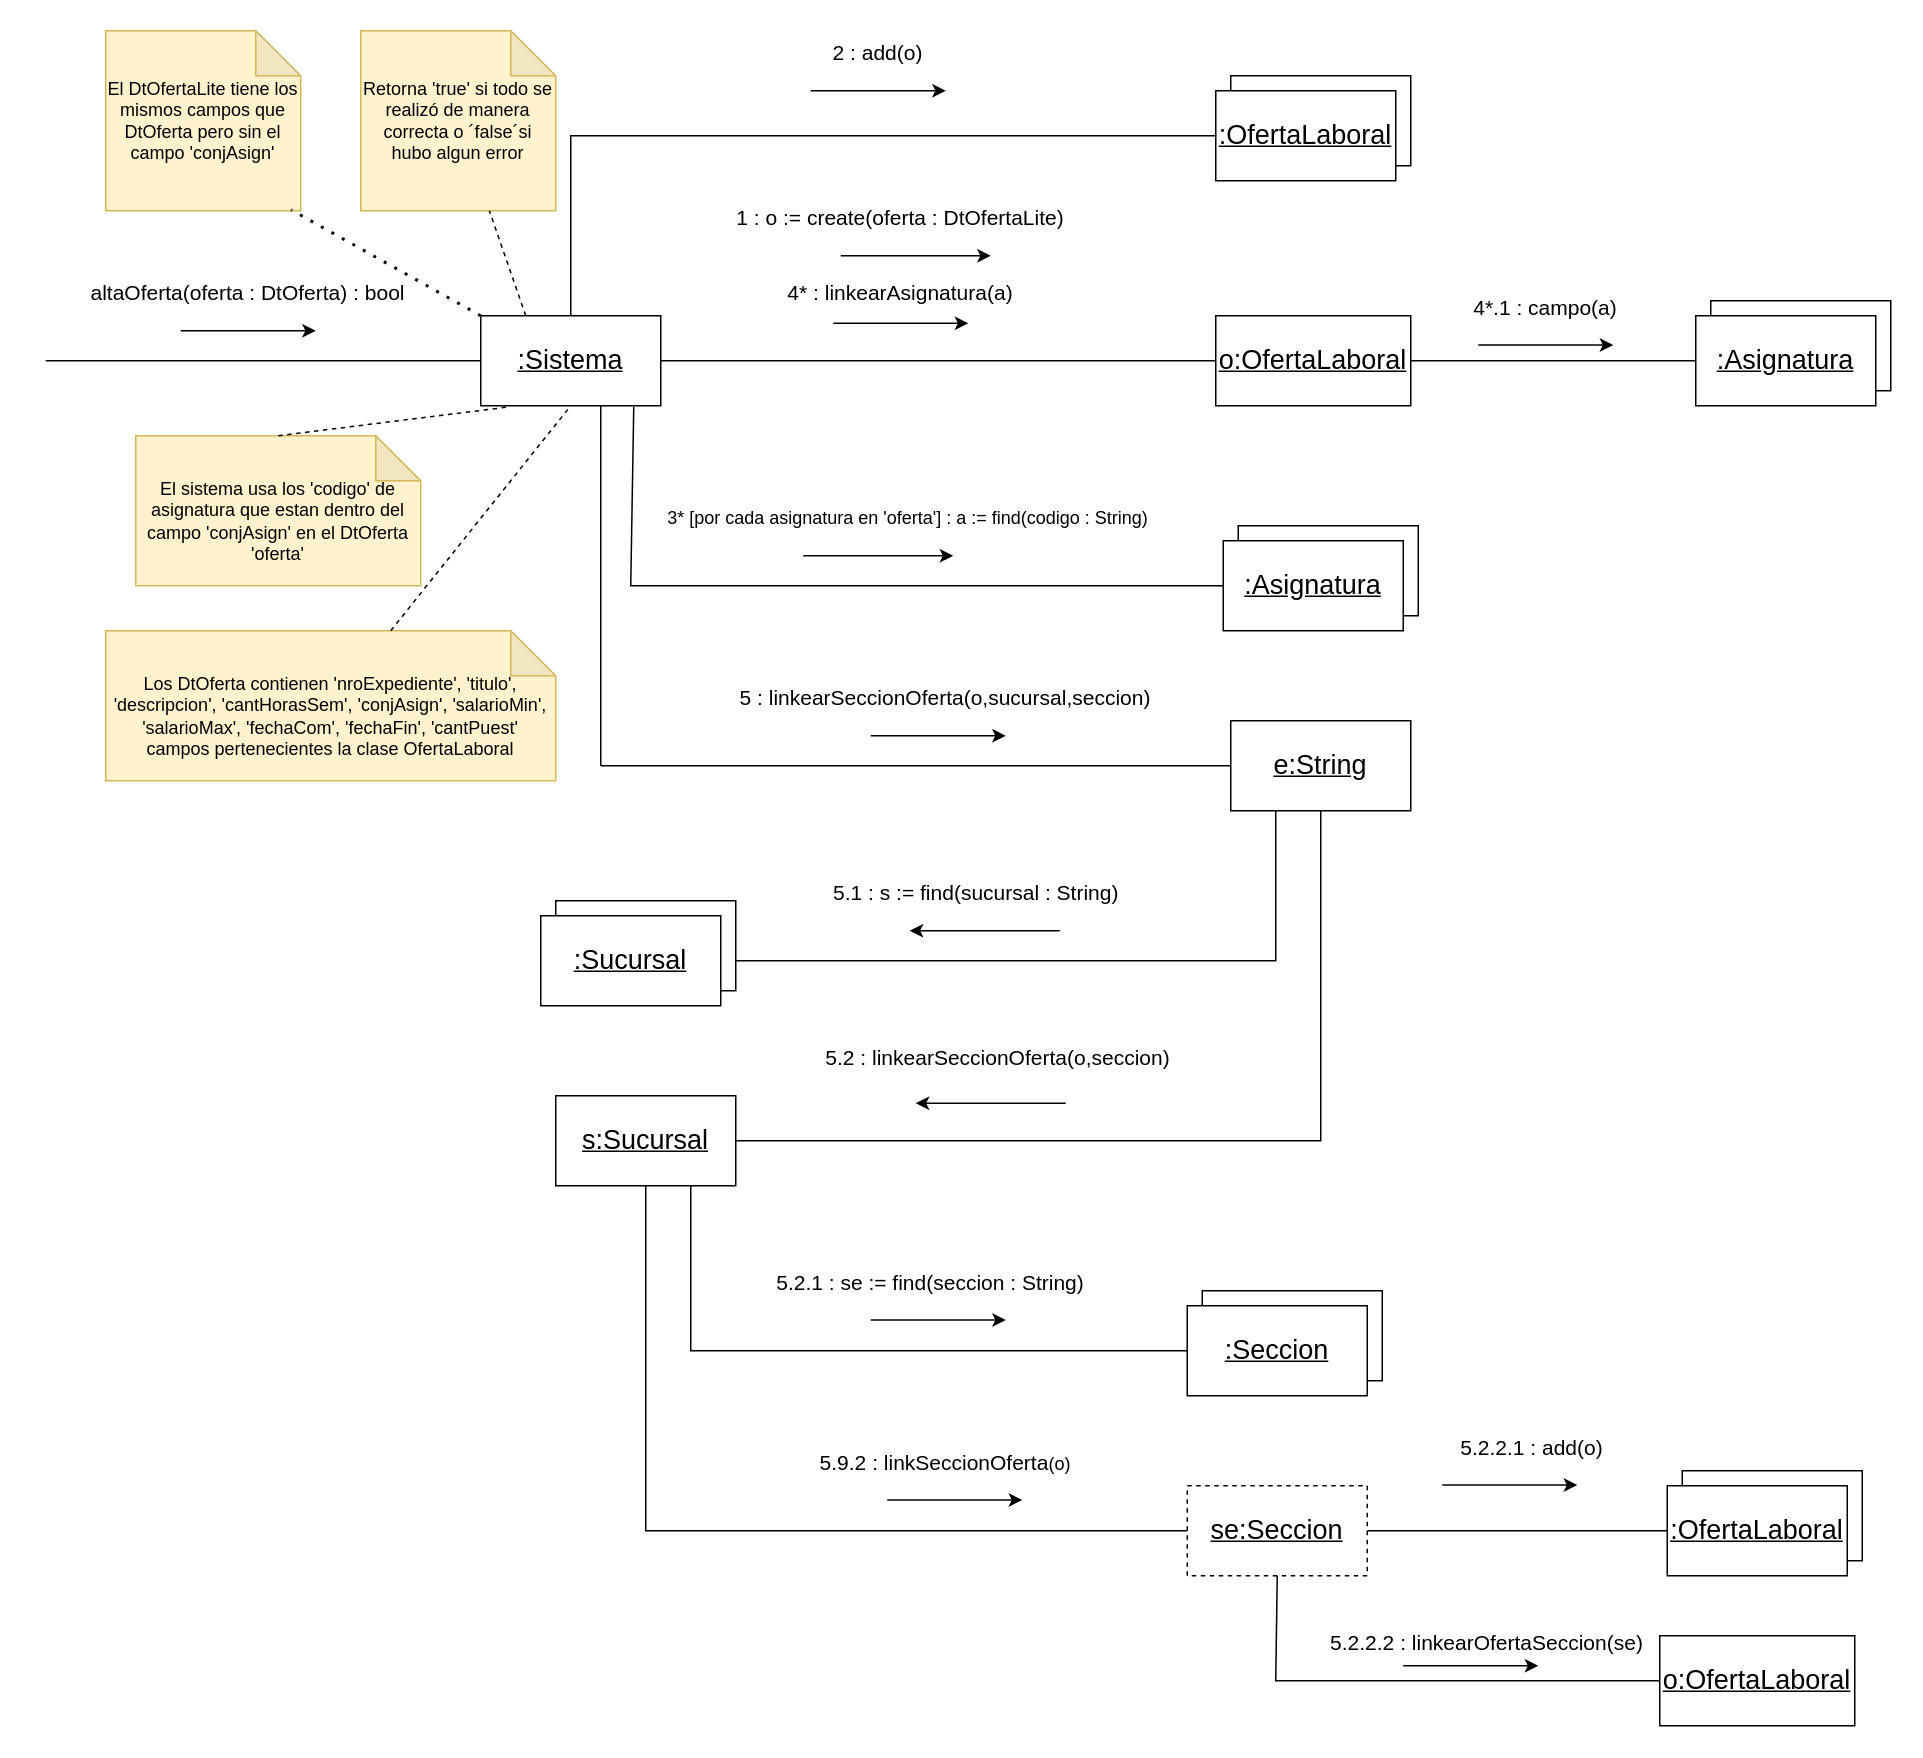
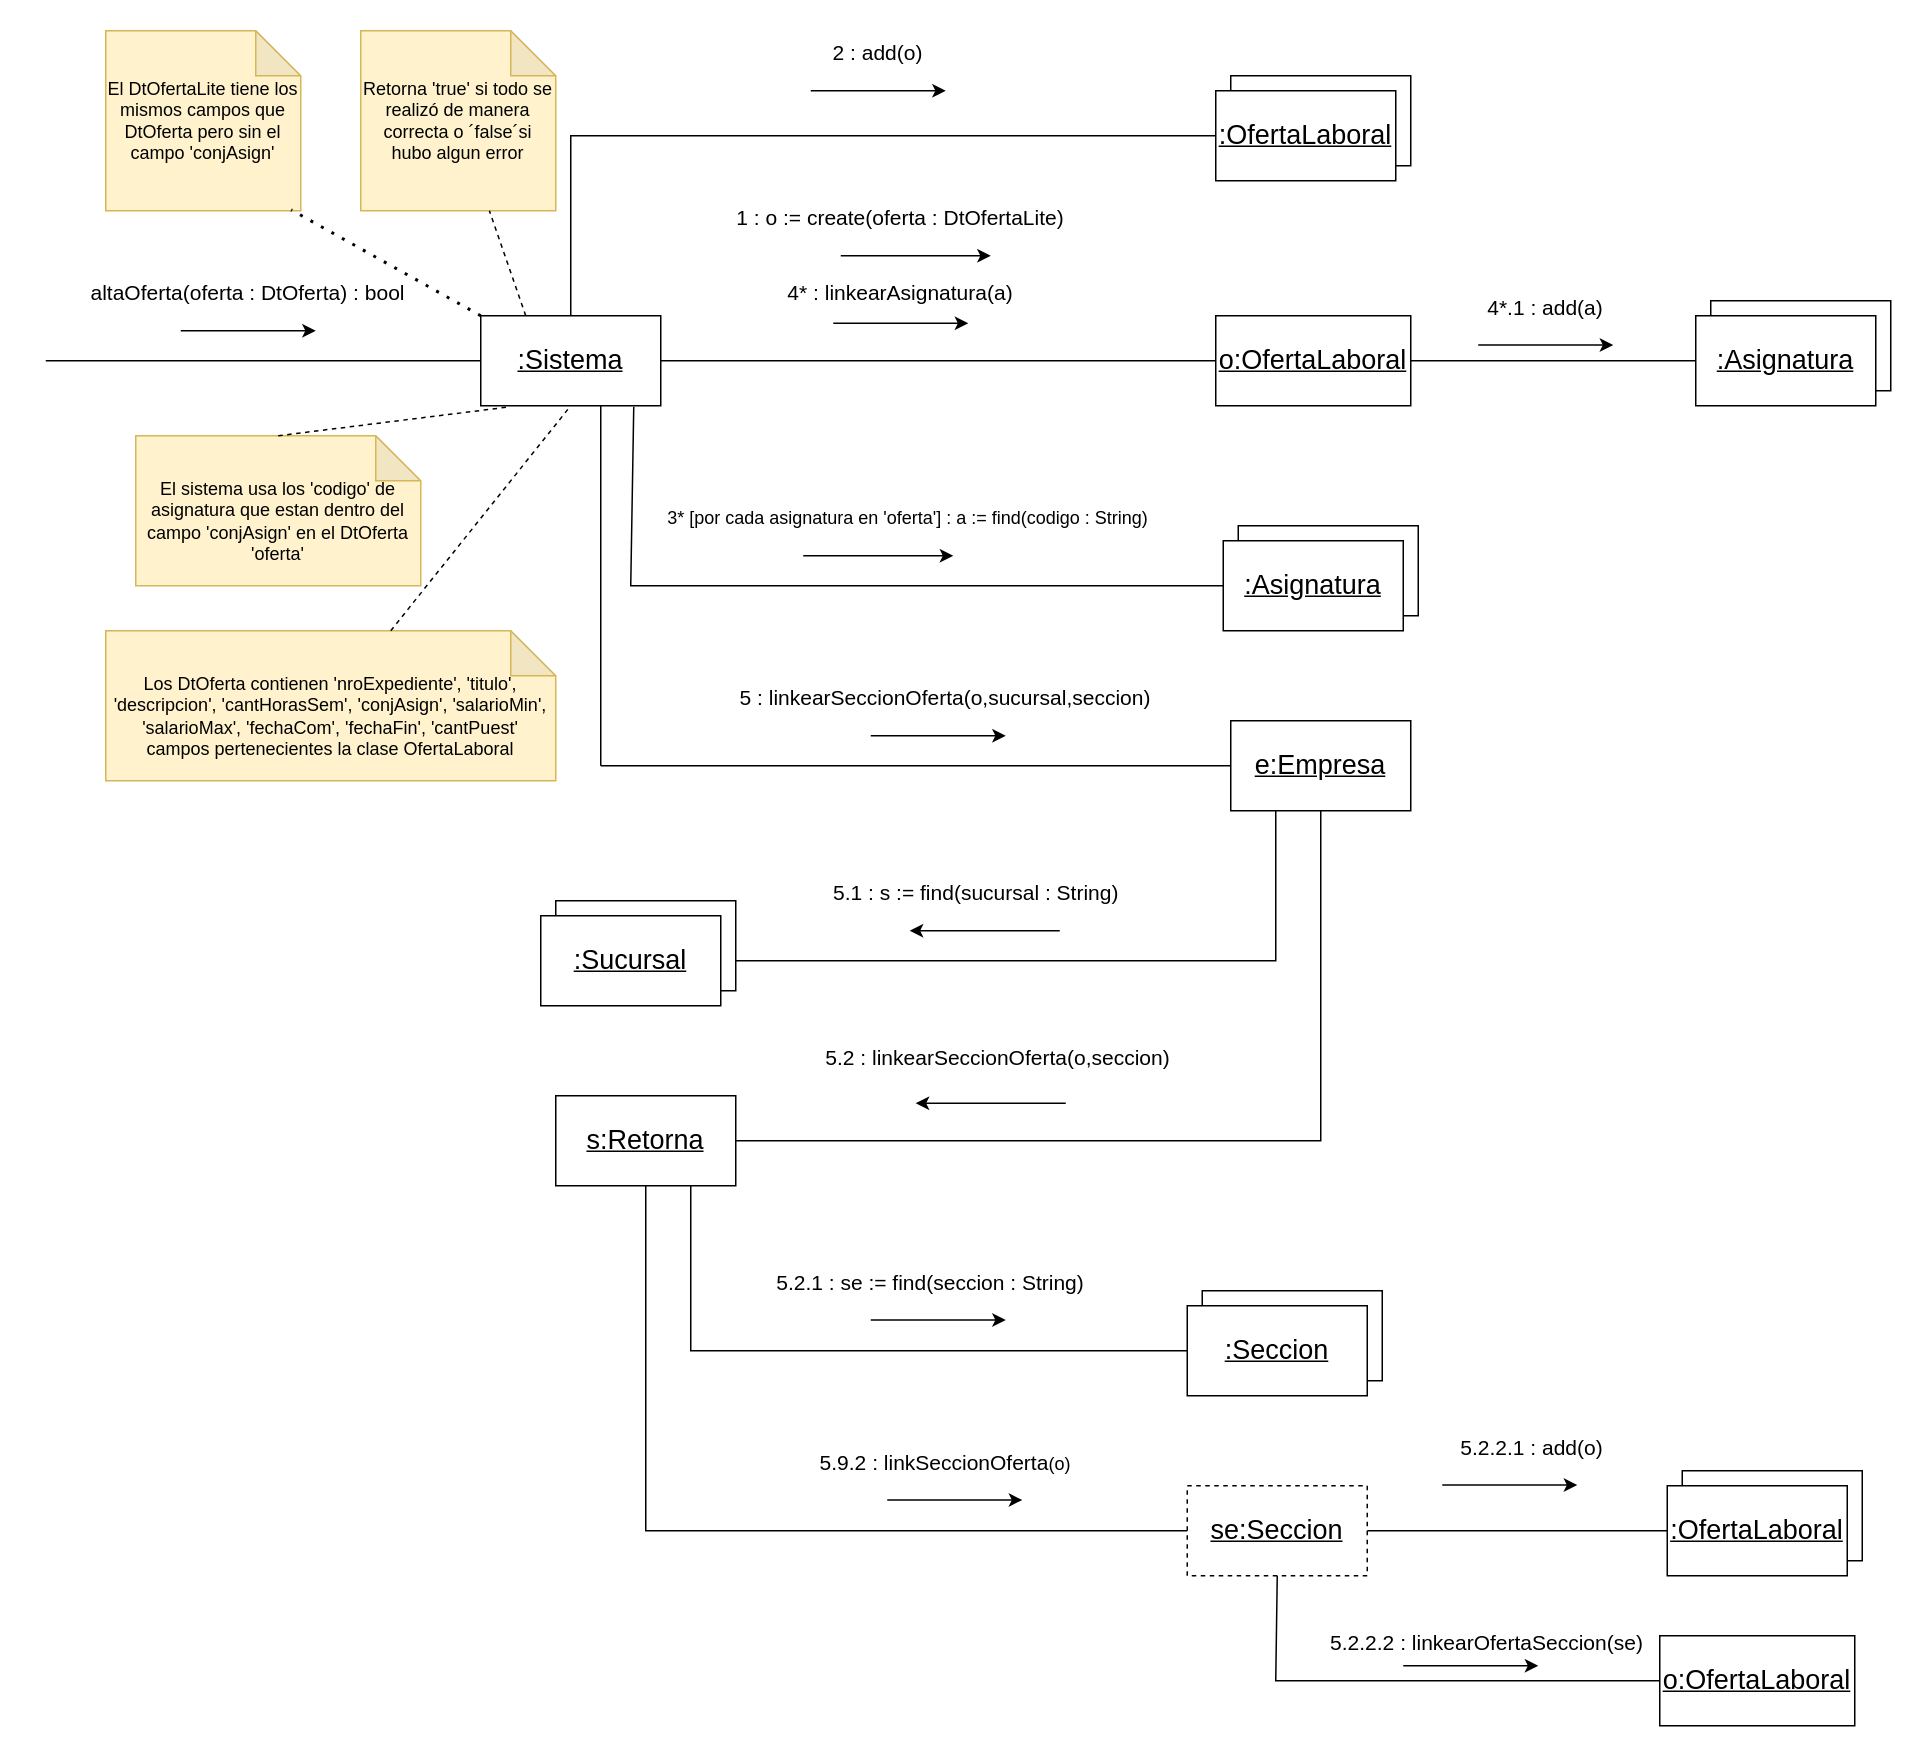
- <mxCell id="25" value="&lt;font style=&quot;font-size: 14px;&quot;&gt;4*.1 : campo(a)&lt;/font&gt;" style="text;html=1;strokeColor=none;fillColor=none;align=center;verticalAlign=middle;whiteSpace=wrap;rounded=0;" parent="1" vertex="1"><mxGeometry x="945" y="190" width="170" height="30" as="geometry" /></mxCell>
+ <mxCell id="25" value="&lt;font style=&quot;font-size: 14px;&quot;&gt;4*.1 : add(a)&lt;/font&gt;" style="text;html=1;strokeColor=none;fillColor=none;align=center;verticalAlign=middle;whiteSpace=wrap;rounded=0;" parent="1" vertex="1"><mxGeometry x="945" y="190" width="170" height="30" as="geometry" /></mxCell>
- <mxCell id="31" value="&lt;font style=&quot;font-size: 18px;&quot;&gt;&lt;u&gt;e:String&lt;/u&gt;&lt;/font&gt;" style="rounded=0;whiteSpace=wrap;html=1;" parent="1" vertex="1"><mxGeometry x="820" y="480" width="120" height="60" as="geometry" /></mxCell>
+ <mxCell id="31" value="&lt;font style=&quot;font-size: 18px;&quot;&gt;&lt;u&gt;e:Empresa&lt;/u&gt;&lt;/font&gt;" style="rounded=0;whiteSpace=wrap;html=1;" parent="1" vertex="1"><mxGeometry x="820" y="480" width="120" height="60" as="geometry" /></mxCell>
- <mxCell id="33" value="&lt;font style=&quot;font-size: 18px;&quot;&gt;&lt;u&gt;s:Sucursal&lt;/u&gt;&lt;/font&gt;" style="rounded=0;whiteSpace=wrap;html=1;" parent="1" vertex="1"><mxGeometry x="370" y="730" width="120" height="60" as="geometry" /></mxCell>
+ <mxCell id="33" value="&lt;font style=&quot;font-size: 18px;&quot;&gt;&lt;u&gt;s:Retorna&lt;/u&gt;&lt;/font&gt;" style="rounded=0;whiteSpace=wrap;html=1;" parent="1" vertex="1"><mxGeometry x="370" y="730" width="120" height="60" as="geometry" /></mxCell>
